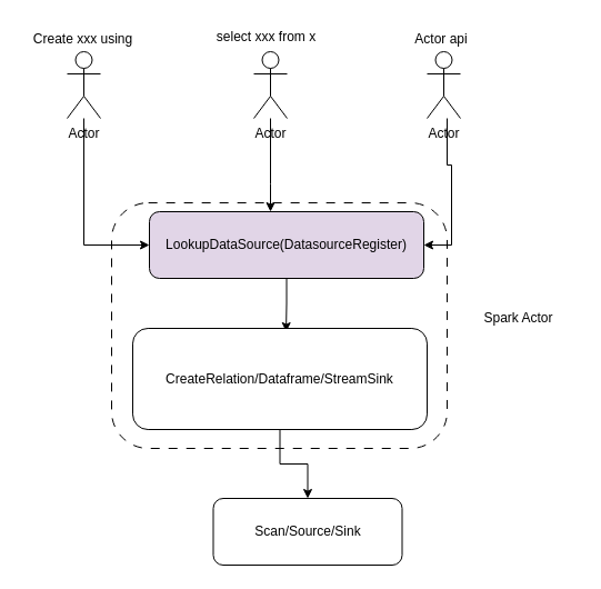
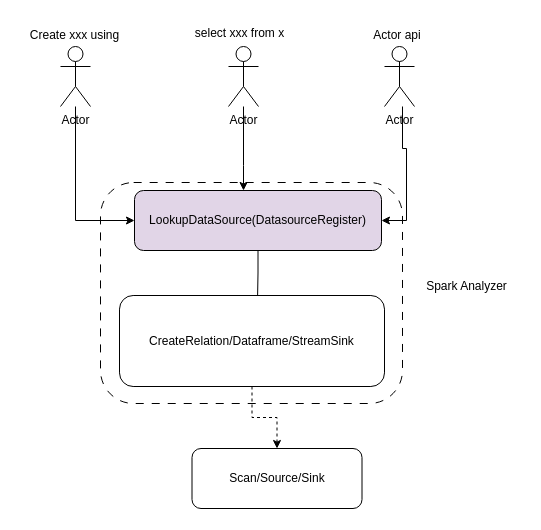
- <mxCell id="17" value="Spark Actor" style="text;html=1;strokeColor=none;fillColor=none;align=center;verticalAlign=middle;whiteSpace=wrap;rounded=0;" vertex="1" parent="1"><mxGeometry x="414" y="271" width="105" height="30" as="geometry" /></mxCell>
+ <mxCell id="17" value="Spark Analyzer" style="text;html=1;strokeColor=none;fillColor=none;align=center;verticalAlign=middle;whiteSpace=wrap;rounded=0;" vertex="1" parent="1"><mxGeometry x="414" y="271" width="105" height="30" as="geometry" /></mxCell>
- <mxCell id="3" style="edgeStyle=orthogonalEdgeStyle;rounded=0;orthogonalLoop=1;jettySize=auto;html=1;entryX=0.521;entryY=0.033;entryDx=0;entryDy=0;entryPerimeter=0;" parent="1" source="4" target="15" edge="1"><mxGeometry relative="1" as="geometry"><mxPoint x="257.5" y="383" as="targetPoint" /></mxGeometry></mxCell>
+ <mxCell id="3" style="edgeStyle=orthogonalEdgeStyle;rounded=0;orthogonalLoop=1;jettySize=auto;html=1;entryX=0.521;entryY=0.033;entryDx=0;entryDy=0;entryPerimeter=0;endArrow=none;" parent="1" source="4" target="15" edge="1"><mxGeometry relative="1" as="geometry"><mxPoint x="257.5" y="383" as="targetPoint" /></mxGeometry></mxCell>
- <mxCell id="14" style="edgeStyle=orthogonalEdgeStyle;rounded=0;orthogonalLoop=1;jettySize=auto;html=1;entryX=0.5;entryY=0;entryDx=0;entryDy=0;" parent="1" source="15" target="16" edge="1"><mxGeometry relative="1" as="geometry"><mxPoint x="253" y="590" as="targetPoint" /></mxGeometry></mxCell>
+ <mxCell id="14" style="edgeStyle=orthogonalEdgeStyle;rounded=0;orthogonalLoop=1;jettySize=auto;html=1;entryX=0.5;entryY=0;entryDx=0;entryDy=0;dashed=1;" parent="1" source="15" target="16" edge="1"><mxGeometry relative="1" as="geometry"><mxPoint x="253" y="590" as="targetPoint" /></mxGeometry></mxCell>
